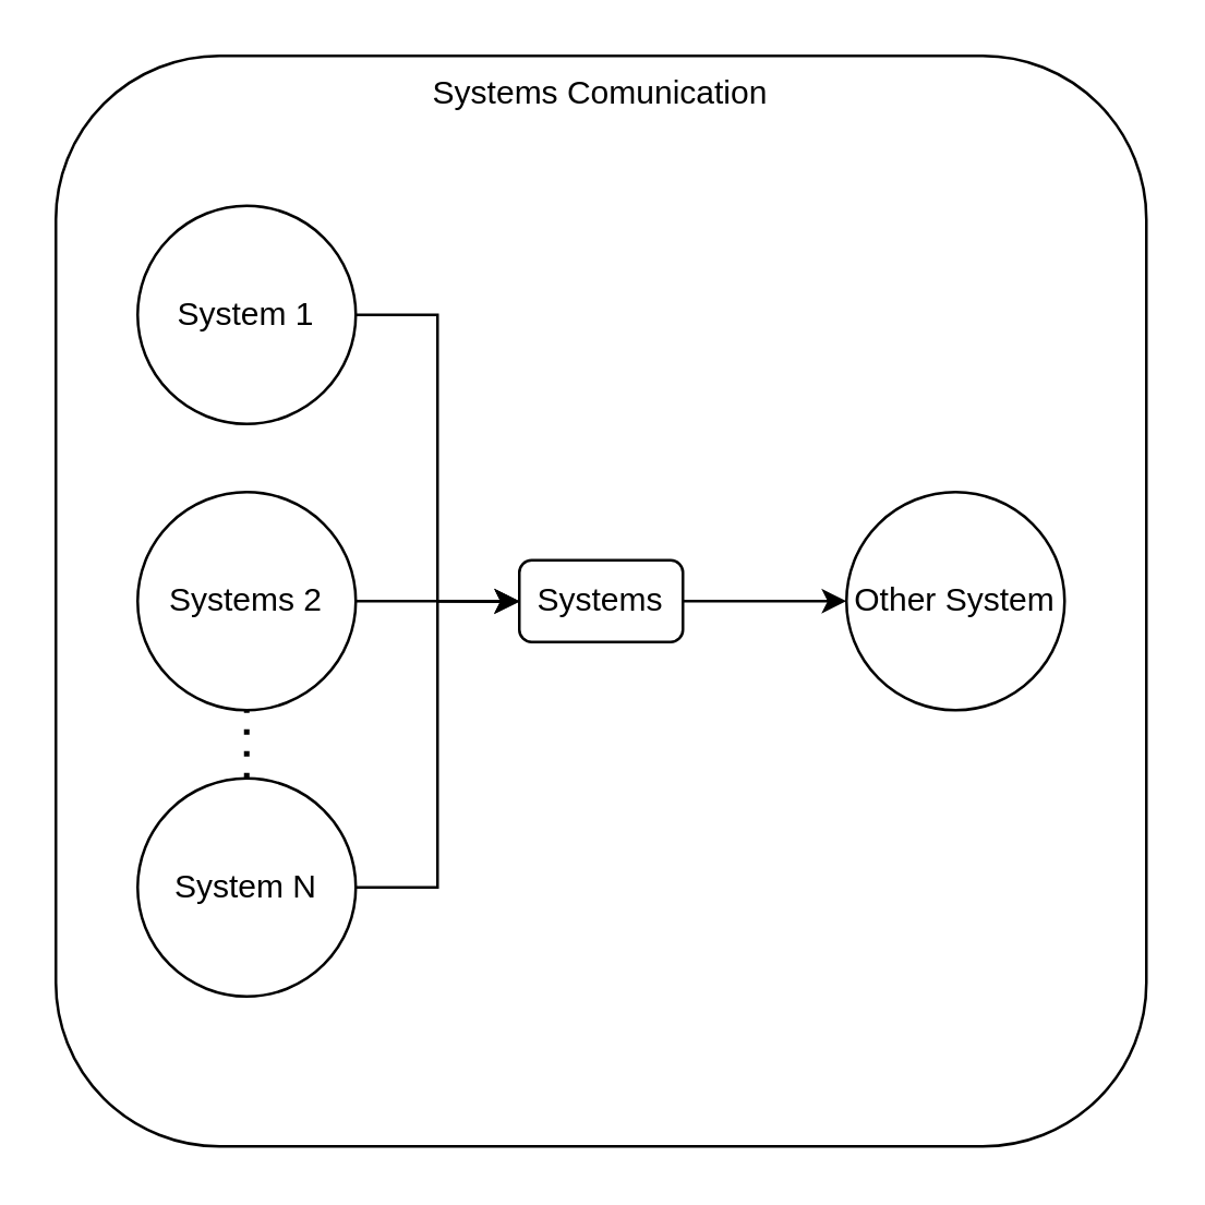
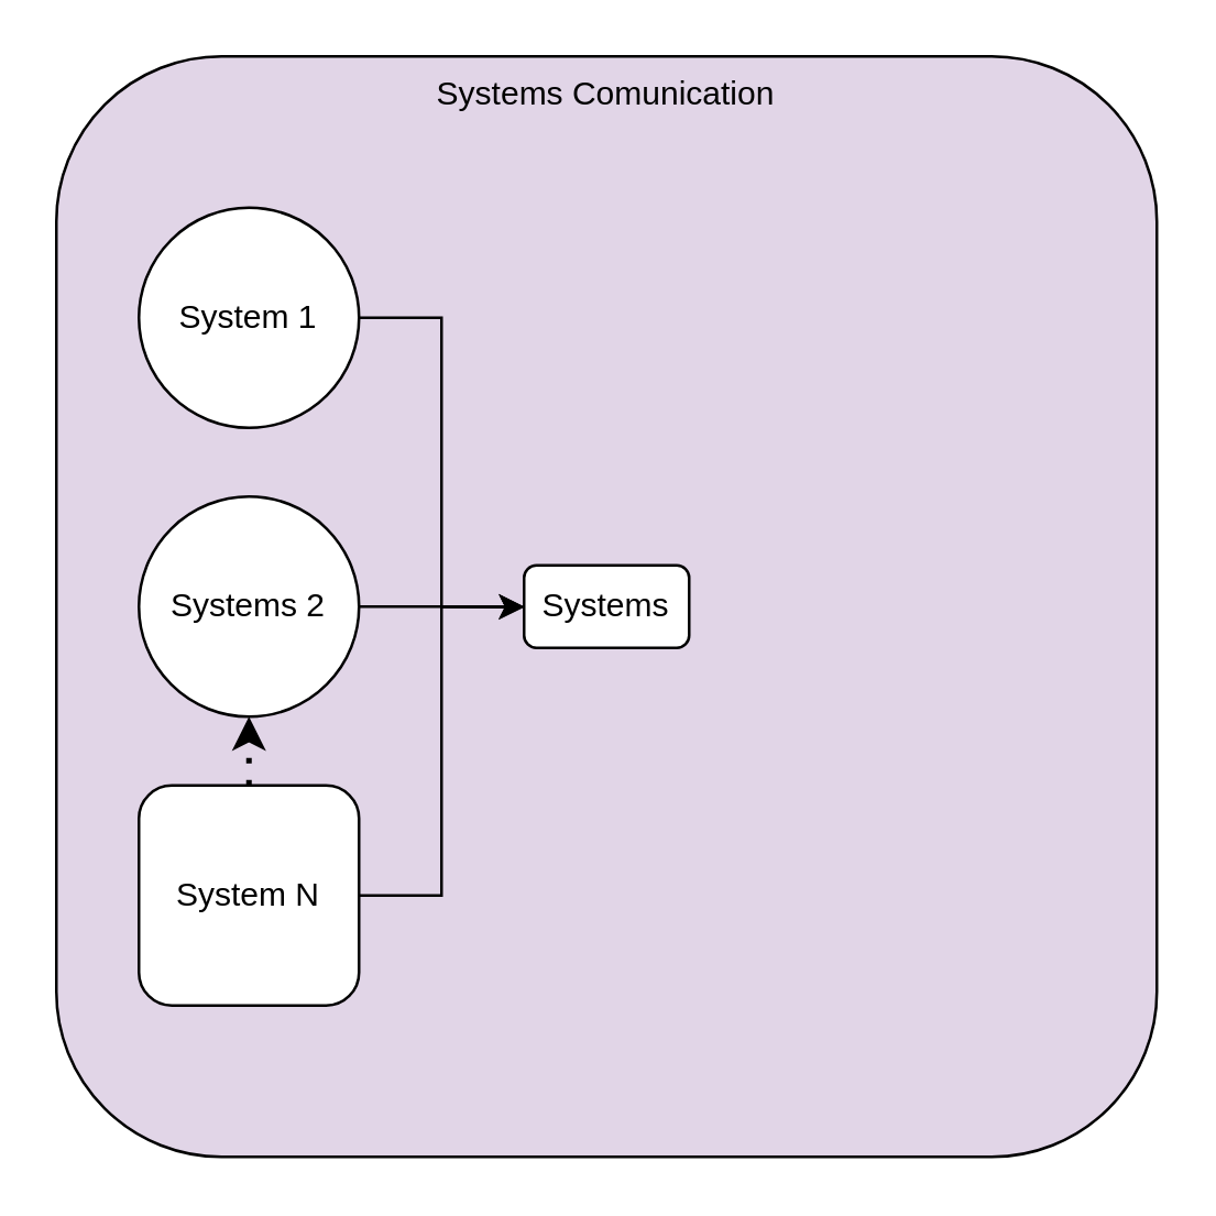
- <mxCell id="2" value="Systems Comunication" style="rounded=1;whiteSpace=wrap;html=1;verticalAlign=top;" vertex="1" parent="1"><mxGeometry x="20" y="20" width="400" height="400" as="geometry" /></mxCell>
+ <mxCell id="2" value="Systems Comunication" style="rounded=1;whiteSpace=wrap;html=1;verticalAlign=top;fillColor=#e1d5e7;" vertex="1" parent="1"><mxGeometry x="20" y="20" width="400" height="400" as="geometry" /></mxCell>
- <mxCell id="5" style="edgeStyle=orthogonalEdgeStyle;rounded=0;orthogonalLoop=1;jettySize=auto;html=1;exitX=1;exitY=0.5;exitDx=0;exitDy=0;entryX=0;entryY=0.5;entryDx=0;entryDy=0;" edge="1" parent="1" source="6" target="7"><mxGeometry relative="1" as="geometry" /></mxCell>
- <mxCell id="7" value="Other System" style="ellipse;whiteSpace=wrap;html=1;aspect=fixed;" vertex="1" parent="1"><mxGeometry x="310" y="180" width="80" height="80" as="geometry" /></mxCell>
- <mxCell id="12" value="" style="endArrow=none;dashed=1;html=1;dashPattern=1 3;strokeWidth=2;rounded=0;exitX=0.5;exitY=0;exitDx=0;exitDy=0;entryX=0.5;entryY=1;entryDx=0;entryDy=0;" edge="1" parent="1" source="11" target="9"><mxGeometry width="50" height="50" relative="1" as="geometry"><mxPoint x="260" y="355" as="sourcePoint" /><mxPoint x="90" y="265" as="targetPoint" /></mxGeometry></mxCell>
+ <mxCell id="12" value="" style="endArrow=classic;dashed=1;html=1;dashPattern=1 3;strokeWidth=2;rounded=0;exitX=0.5;exitY=0;exitDx=0;exitDy=0;entryX=0.5;entryY=1;entryDx=0;entryDy=0;" edge="1" parent="1" source="11" target="9"><mxGeometry width="50" height="50" relative="1" as="geometry"><mxPoint x="260" y="355" as="sourcePoint" /><mxPoint x="90" y="265" as="targetPoint" /></mxGeometry></mxCell>
- <mxCell id="11" value="System N" style="ellipse;whiteSpace=wrap;html=1;aspect=fixed;" vertex="1" parent="1"><mxGeometry x="50" y="285" width="80" height="80" as="geometry" /></mxCell>
+ <mxCell id="11" value="System N" style="whiteSpace=wrap;html=1;aspect=fixed;rounded=1;" vertex="1" parent="1"><mxGeometry x="50" y="285" width="80" height="80" as="geometry" /></mxCell>
